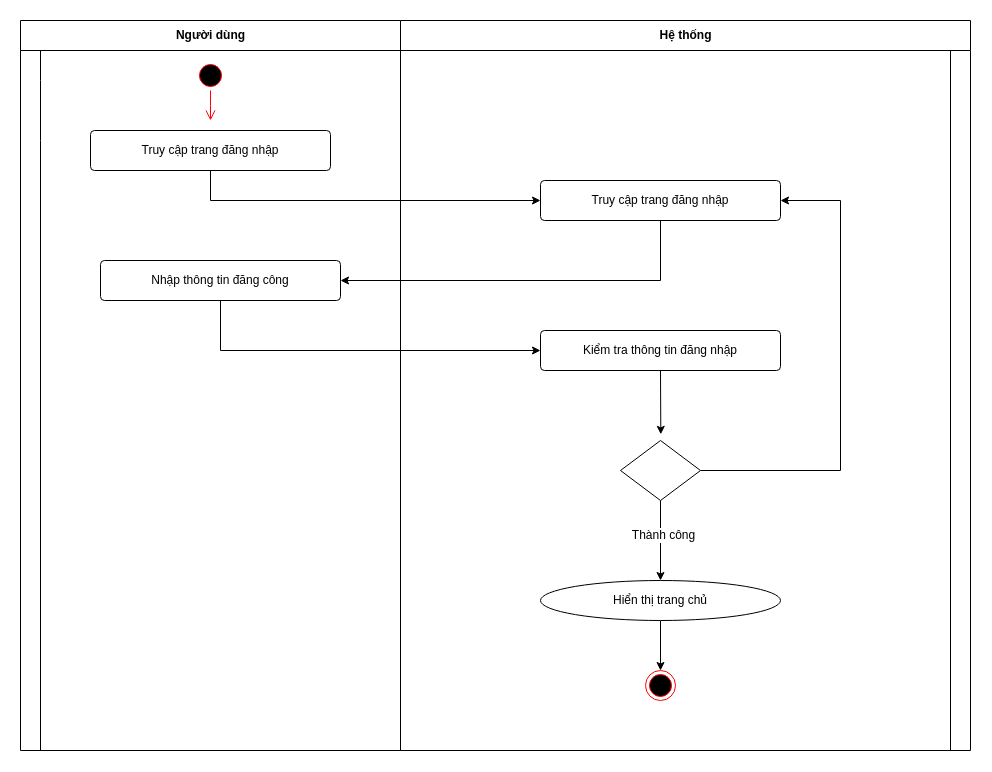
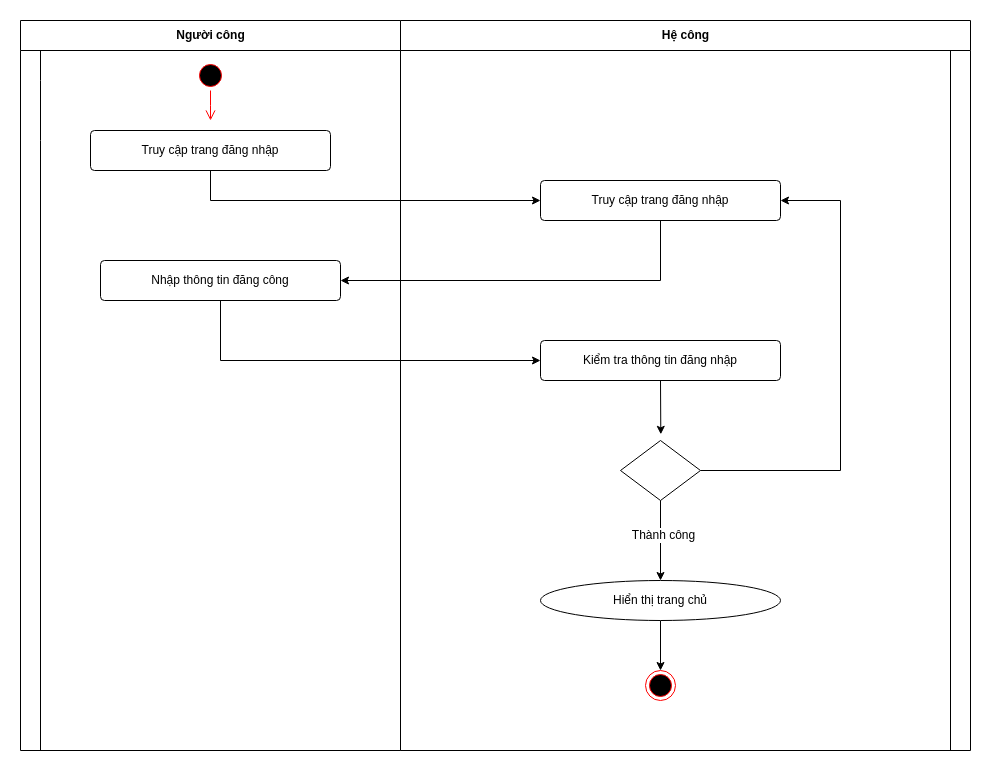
- <mxCell id="2" value="Người dùng" style="shape=table;startSize=30;container=1;collapsible=1;childLayout=tableLayout;fixedRows=1;rowLines=0;fontStyle=1;align=center;resizeLast=1;html=1;" vertex="1" parent="1"><mxGeometry x="20" y="20" width="380" height="730" as="geometry" /></mxCell>
+ <mxCell id="2" value="Người công" style="shape=table;startSize=30;container=1;collapsible=1;childLayout=tableLayout;fixedRows=1;rowLines=0;fontStyle=1;align=center;resizeLast=1;html=1;" vertex="1" parent="1"><mxGeometry x="20" y="20" width="380" height="730" as="geometry" /></mxCell>
- <mxCell id="12" value="Hệ thống" style="shape=table;startSize=30;container=1;collapsible=1;childLayout=tableLayout;fixedRows=1;rowLines=0;fontStyle=1;align=center;resizeLast=1;html=1;" vertex="1" parent="1"><mxGeometry x="400" y="20" width="570" height="730" as="geometry" /></mxCell>
+ <mxCell id="12" value="Hệ công" style="shape=table;startSize=30;container=1;collapsible=1;childLayout=tableLayout;fixedRows=1;rowLines=0;fontStyle=1;align=center;resizeLast=1;html=1;" vertex="1" parent="1"><mxGeometry x="400" y="20" width="570" height="730" as="geometry" /></mxCell>
- <mxCell id="24" value="Kiểm tra thông tin đăng nhập" style="rounded=1;arcSize=10;whiteSpace=wrap;html=1;align=center;strokeColor=default;verticalAlign=middle;fontFamily=Helvetica;fontSize=12;fontColor=default;startSize=30;fillColor=default;" vertex="1" parent="1"><mxGeometry x="540" y="330" width="240" height="40" as="geometry" /></mxCell>
+ <mxCell id="24" value="Kiểm tra thông tin đăng nhập" style="rounded=1;arcSize=10;whiteSpace=wrap;html=1;align=center;strokeColor=default;verticalAlign=middle;fontFamily=Helvetica;fontSize=12;fontColor=default;startSize=30;fillColor=default;" vertex="1" parent="1"><mxGeometry x="540" y="340" width="240" height="40" as="geometry" /></mxCell>
